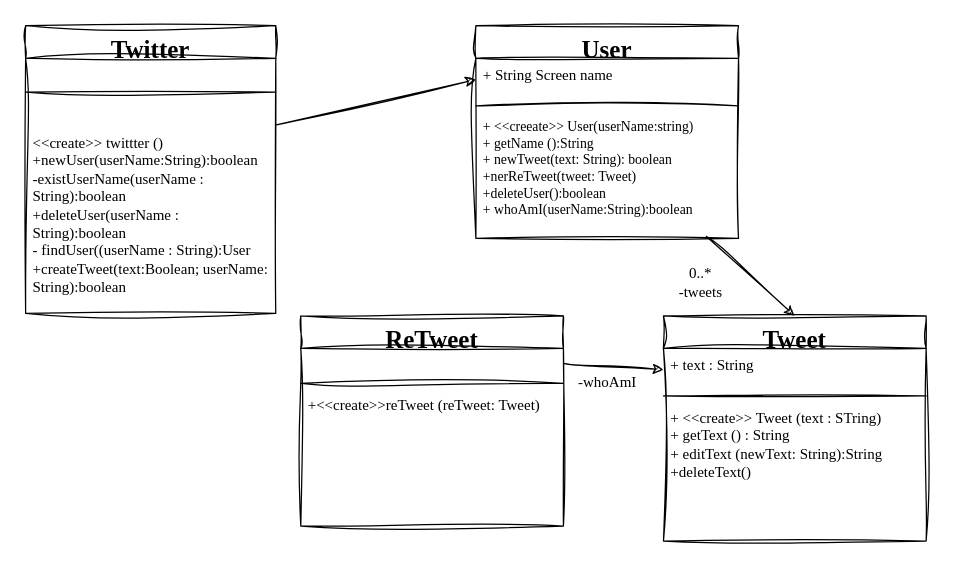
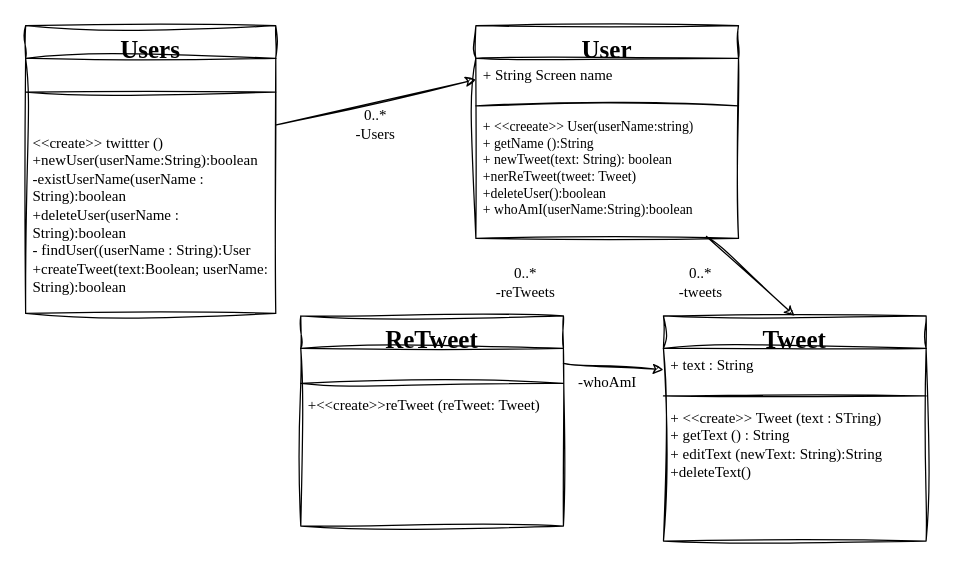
- <mxCell id="2" value="Twitter" style="swimlane;fontStyle=1;align=center;verticalAlign=top;childLayout=stackLayout;horizontal=1;startSize=26;horizontalStack=0;resizeParent=1;resizeParentMax=0;resizeLast=0;collapsible=1;marginBottom=0;whiteSpace=wrap;html=1;sketch=1;hachureGap=4;jiggle=2;curveFitting=1;fontFamily=Architects Daughter;fontSource=https%3A%2F%2Ffonts.googleapis.com%2Fcss%3Ffamily%3DArchitects%2BDaughter;fontSize=20;" parent="1" vertex="1"><mxGeometry x="20" y="20" width="200" height="230" as="geometry" /></mxCell>
+ <mxCell id="2" value="Users" style="swimlane;fontStyle=1;align=center;verticalAlign=top;childLayout=stackLayout;horizontal=1;startSize=26;horizontalStack=0;resizeParent=1;resizeParentMax=0;resizeLast=0;collapsible=1;marginBottom=0;whiteSpace=wrap;html=1;sketch=1;hachureGap=4;jiggle=2;curveFitting=1;fontFamily=Architects Daughter;fontSource=https%3A%2F%2Ffonts.googleapis.com%2Fcss%3Ffamily%3DArchitects%2BDaughter;fontSize=20;" parent="1" vertex="1"><mxGeometry x="20" y="20" width="200" height="230" as="geometry" /></mxCell>
+ <mxCell id="20" value="0..*&lt;div&gt;-Users&lt;/div&gt;" style="text;html=1;align=center;verticalAlign=middle;whiteSpace=wrap;rounded=0;fontFamily=Architects Daughter;fontSource=https%3A%2F%2Ffonts.googleapis.com%2Fcss%3Ffamily%3DArchitects%2BDaughter;" vertex="1" parent="1"><mxGeometry x="270" y="84" width="60" height="30" as="geometry" /></mxCell>
+ <mxCell id="21" value="0..*&lt;div&gt;-reTweets&lt;/div&gt;" style="text;html=1;align=center;verticalAlign=middle;whiteSpace=wrap;rounded=0;fontFamily=Architects Daughter;fontSource=https%3A%2F%2Ffonts.googleapis.com%2Fcss%3Ffamily%3DArchitects%2BDaughter;" vertex="1" parent="1"><mxGeometry x="390" y="210" width="60" height="30" as="geometry" /></mxCell>
